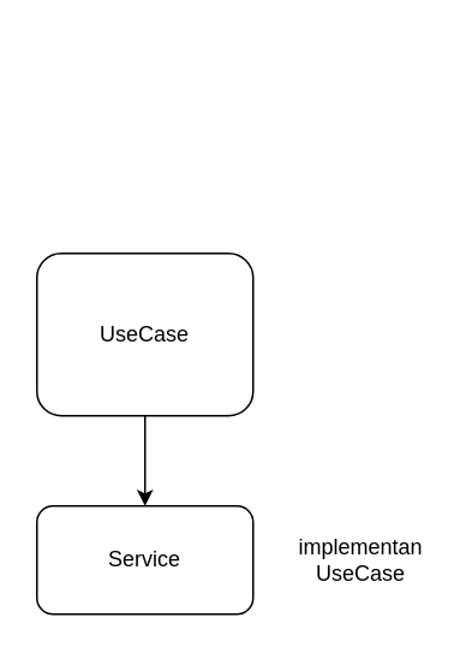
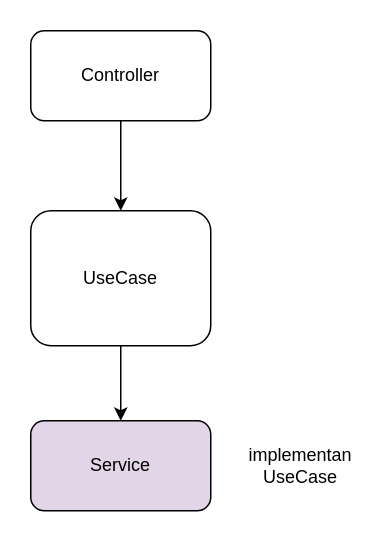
+ <mxCell id="2" value="Controller" style="rounded=1;whiteSpace=wrap;html=1;" vertex="1" parent="1"><mxGeometry x="20" y="20" width="120" height="60" as="geometry" /></mxCell>
+ <mxCell id="5" value="" style="endArrow=classic;html=1;rounded=0;exitX=0.5;exitY=1;exitDx=0;exitDy=0;entryX=0.5;entryY=0;entryDx=0;entryDy=0;" edge="1" parent="1" source="2" target="4"><mxGeometry width="50" height="50" relative="1" as="geometry"><mxPoint x="90" y="370" as="sourcePoint" /><mxPoint x="140" y="320" as="targetPoint" /></mxGeometry></mxCell>
- <mxCell id="6" value="Service" style="rounded=1;whiteSpace=wrap;html=1;" vertex="1" parent="1"><mxGeometry x="20" y="280" width="120" height="60" as="geometry" /></mxCell>
+ <mxCell id="6" value="Service" style="rounded=1;whiteSpace=wrap;html=1;fillColor=#e1d5e7;" vertex="1" parent="1"><mxGeometry x="20" y="280" width="120" height="60" as="geometry" /></mxCell>
